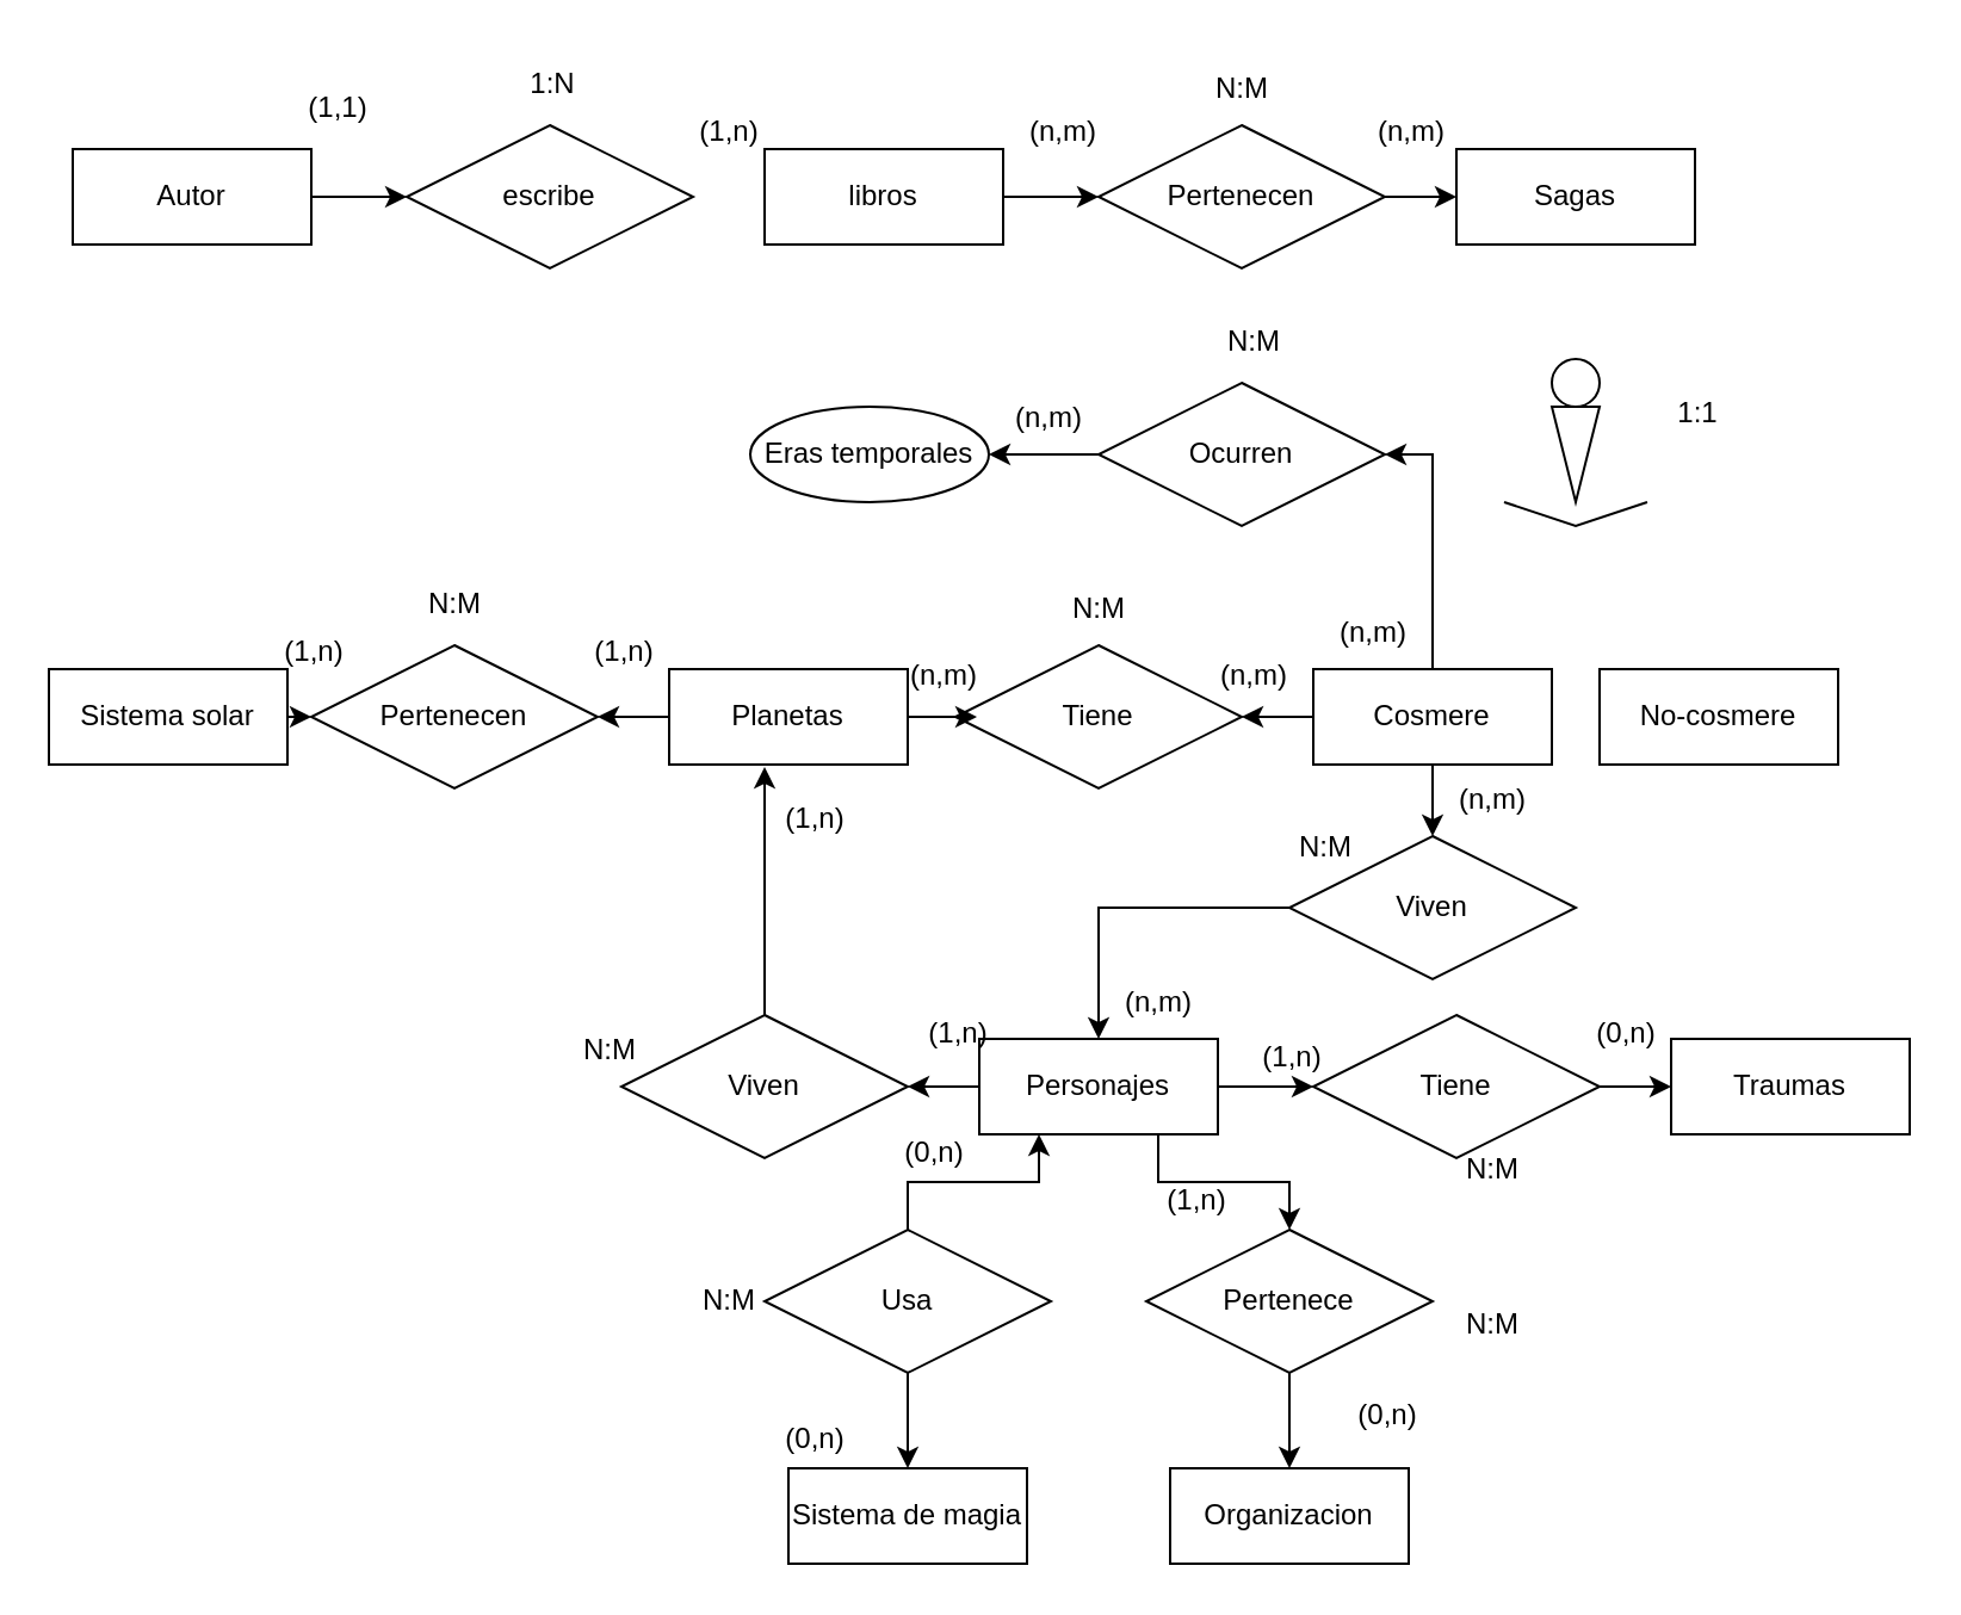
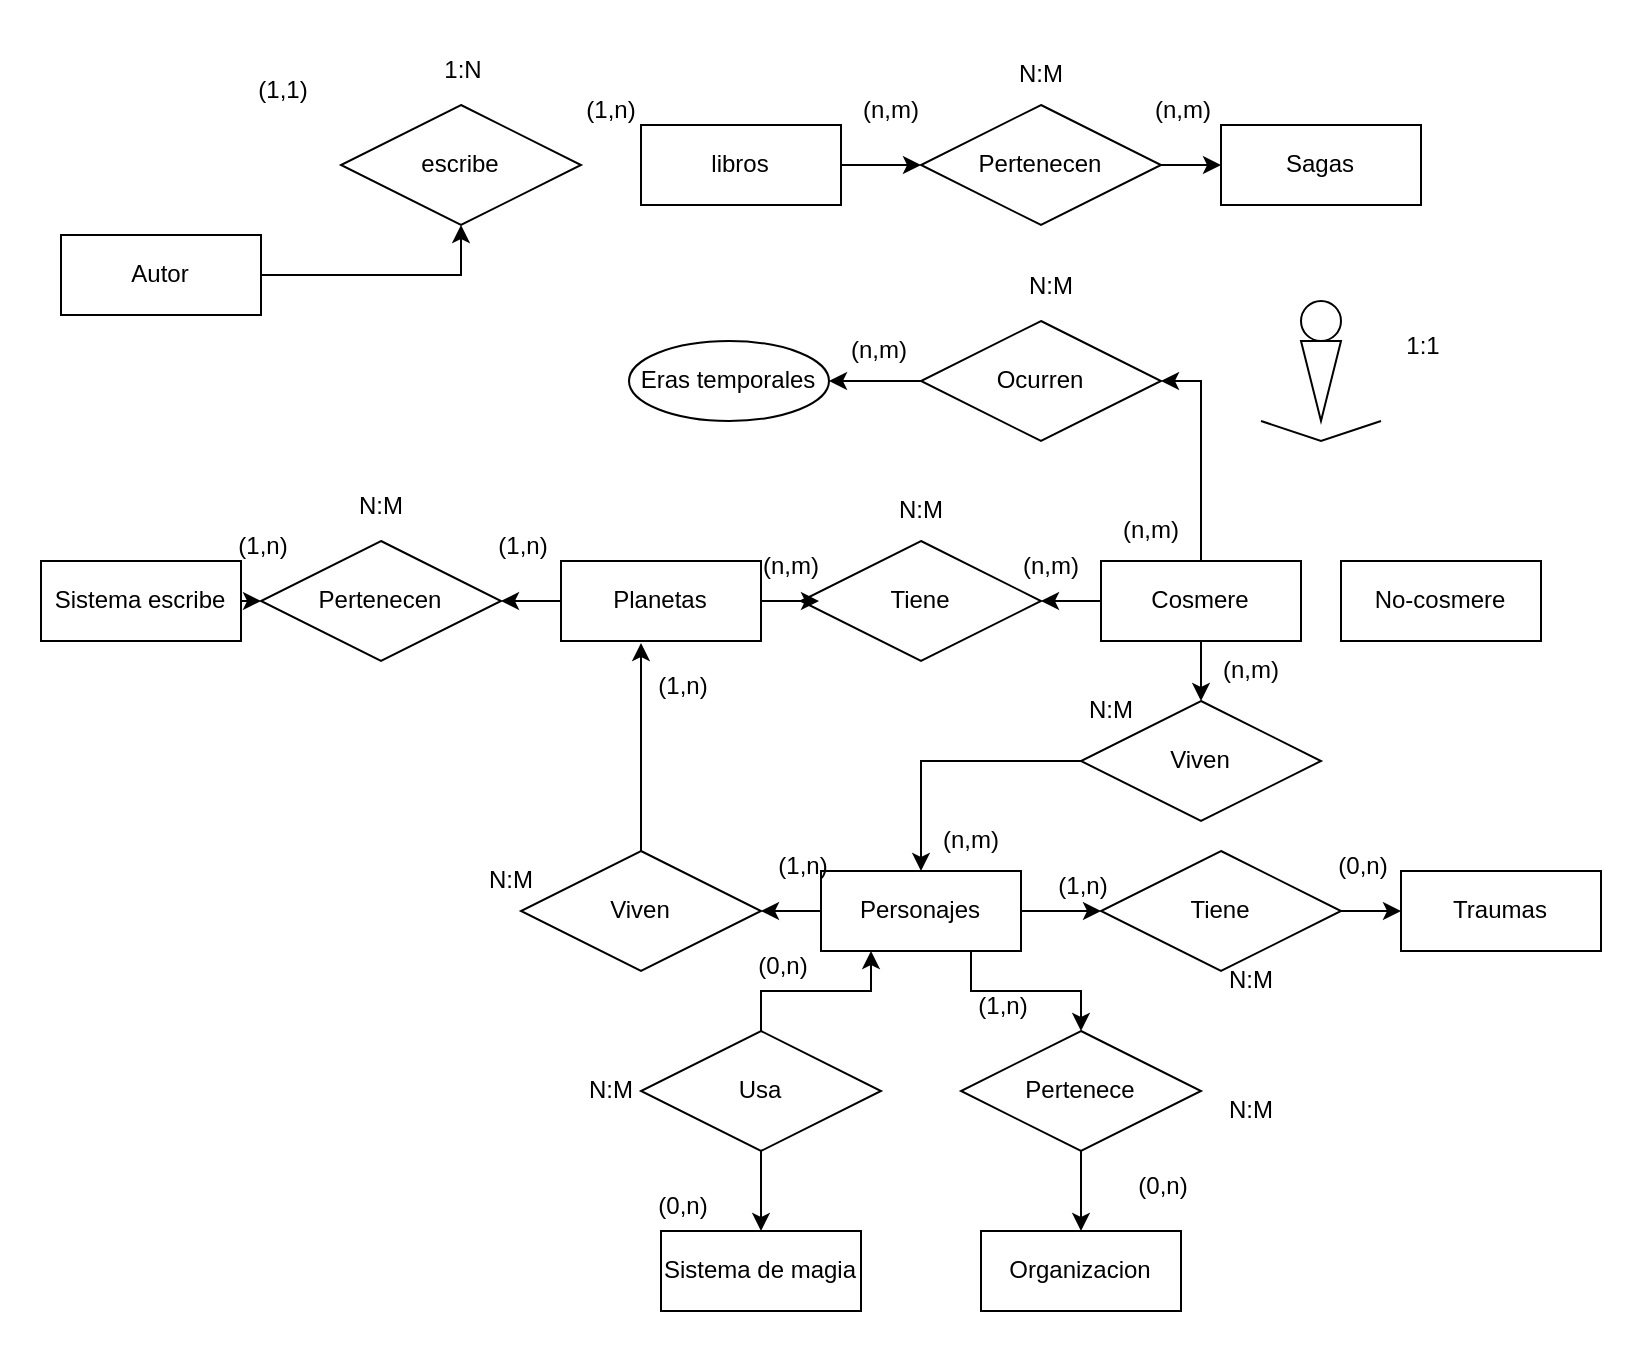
- <mxCell id="3" value="Autor" style="whiteSpace=wrap;html=1;align=center;" vertex="1" parent="1"><mxGeometry x="30" y="62" width="100" height="40" as="geometry" /></mxCell>
+ <mxCell id="3" value="Autor" style="whiteSpace=wrap;html=1;align=center;" vertex="1" parent="1"><mxGeometry x="30" y="117" width="100" height="40" as="geometry" /></mxCell>
- <mxCell id="24" value="Sistema solar" style="whiteSpace=wrap;html=1;align=center;" vertex="1" parent="1"><mxGeometry x="20" y="280" width="100" height="40" as="geometry" /></mxCell>
+ <mxCell id="24" value="Sistema escribe" style="whiteSpace=wrap;html=1;align=center;" vertex="1" parent="1"><mxGeometry x="20" y="280" width="100" height="40" as="geometry" /></mxCell>
